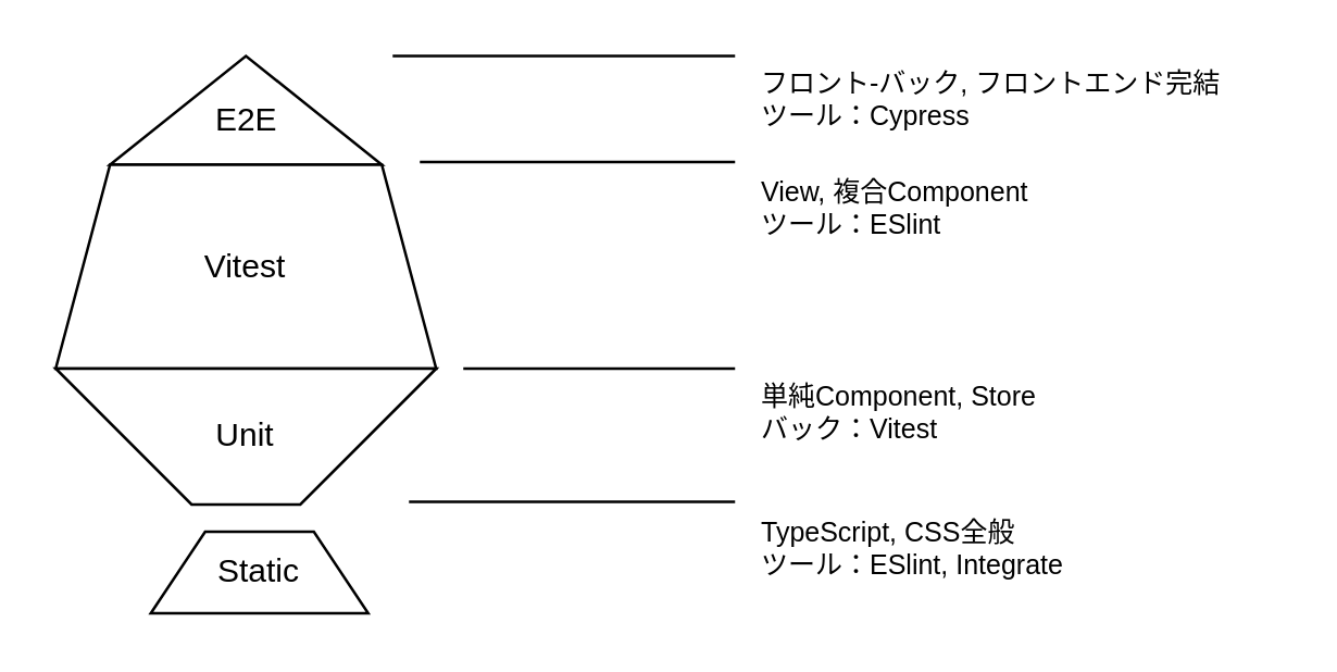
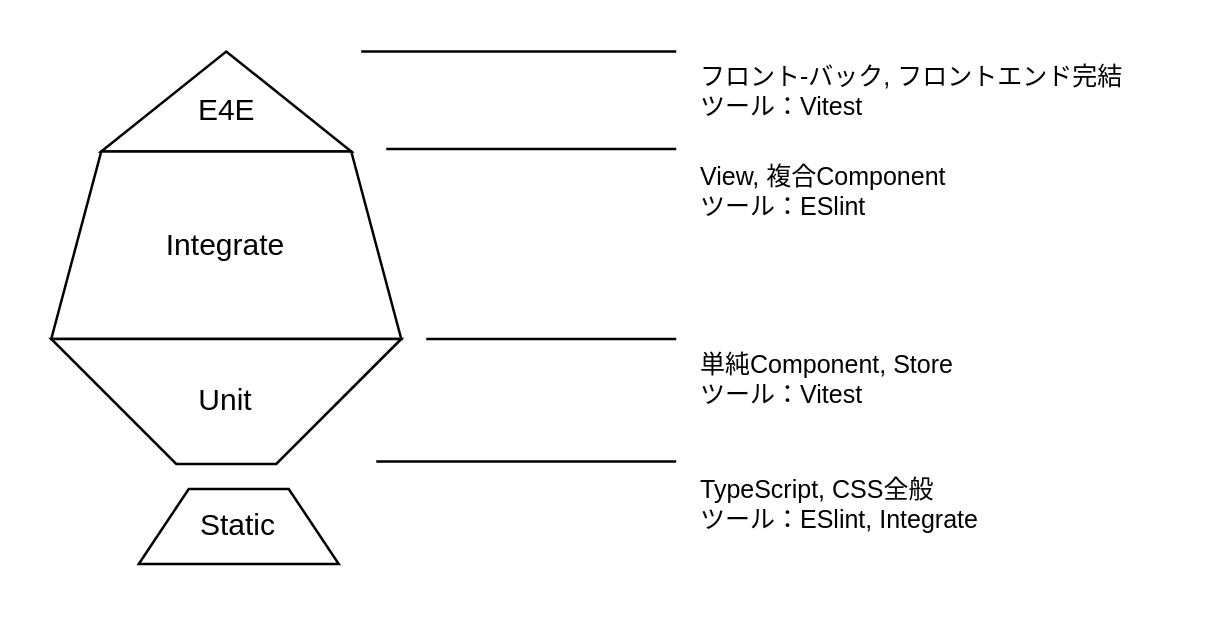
- <mxCell id="12" value="フロント-バック, フロントエンド完結&lt;br&gt;ツール：Cypress" style="text;html=1;strokeColor=none;fillColor=none;align=left;verticalAlign=top;whiteSpace=wrap;rounded=0;fontSize=10;spacing=0;labelPosition=center;verticalLabelPosition=middle;horizontal=1;" vertex="1" parent="1"><mxGeometry x="280" y="20" width="190" height="40" as="geometry" /></mxCell>
+ <mxCell id="12" value="フロント-バック, フロントエンド完結&lt;br&gt;ツール：Vitest" style="text;html=1;strokeColor=none;fillColor=none;align=left;verticalAlign=top;whiteSpace=wrap;rounded=0;fontSize=10;spacing=0;labelPosition=center;verticalLabelPosition=middle;horizontal=1;" vertex="1" parent="1"><mxGeometry x="280" y="20" width="190" height="40" as="geometry" /></mxCell>
- <mxCell id="2" value="E2E" style="verticalLabelPosition=middle;verticalAlign=middle;html=1;shape=mxgraph.basic.acute_triangle;dx=0.5;labelPosition=center;align=center;spacing=0;spacingTop=8;" vertex="1" parent="1"><mxGeometry x="40" y="20" width="100" height="40" as="geometry" /></mxCell>
+ <mxCell id="2" value="E4E" style="verticalLabelPosition=middle;verticalAlign=middle;html=1;shape=mxgraph.basic.acute_triangle;dx=0.5;labelPosition=center;align=center;spacing=0;spacingTop=8;" vertex="1" parent="1"><mxGeometry x="40" y="20" width="100" height="40" as="geometry" /></mxCell>
- <mxCell id="3" value="Vitest" style="shape=trapezoid;perimeter=trapezoidPerimeter;whiteSpace=wrap;html=1;fixedSize=1;size=20;" vertex="1" parent="1"><mxGeometry x="20" y="60" width="140" height="75" as="geometry" /></mxCell>
+ <mxCell id="3" value="Integrate" style="shape=trapezoid;perimeter=trapezoidPerimeter;whiteSpace=wrap;html=1;fixedSize=1;size=20;" vertex="1" parent="1"><mxGeometry x="20" y="60" width="140" height="75" as="geometry" /></mxCell>
- <mxCell id="11" value="単純Component, Store&lt;br style=&quot;font-size: 10px;&quot;&gt;バック：Vitest" style="text;html=1;strokeColor=none;fillColor=none;align=left;verticalAlign=top;whiteSpace=wrap;rounded=0;fontSize=10;spacing=0;" vertex="1" parent="1"><mxGeometry x="280" y="135" width="130" height="40" as="geometry" /></mxCell>
+ <mxCell id="11" value="単純Component, Store&lt;br style=&quot;font-size: 10px;&quot;&gt;ツール：Vitest" style="text;html=1;strokeColor=none;fillColor=none;align=left;verticalAlign=top;whiteSpace=wrap;rounded=0;fontSize=10;spacing=0;" vertex="1" parent="1"><mxGeometry x="280" y="135" width="130" height="40" as="geometry" /></mxCell>
